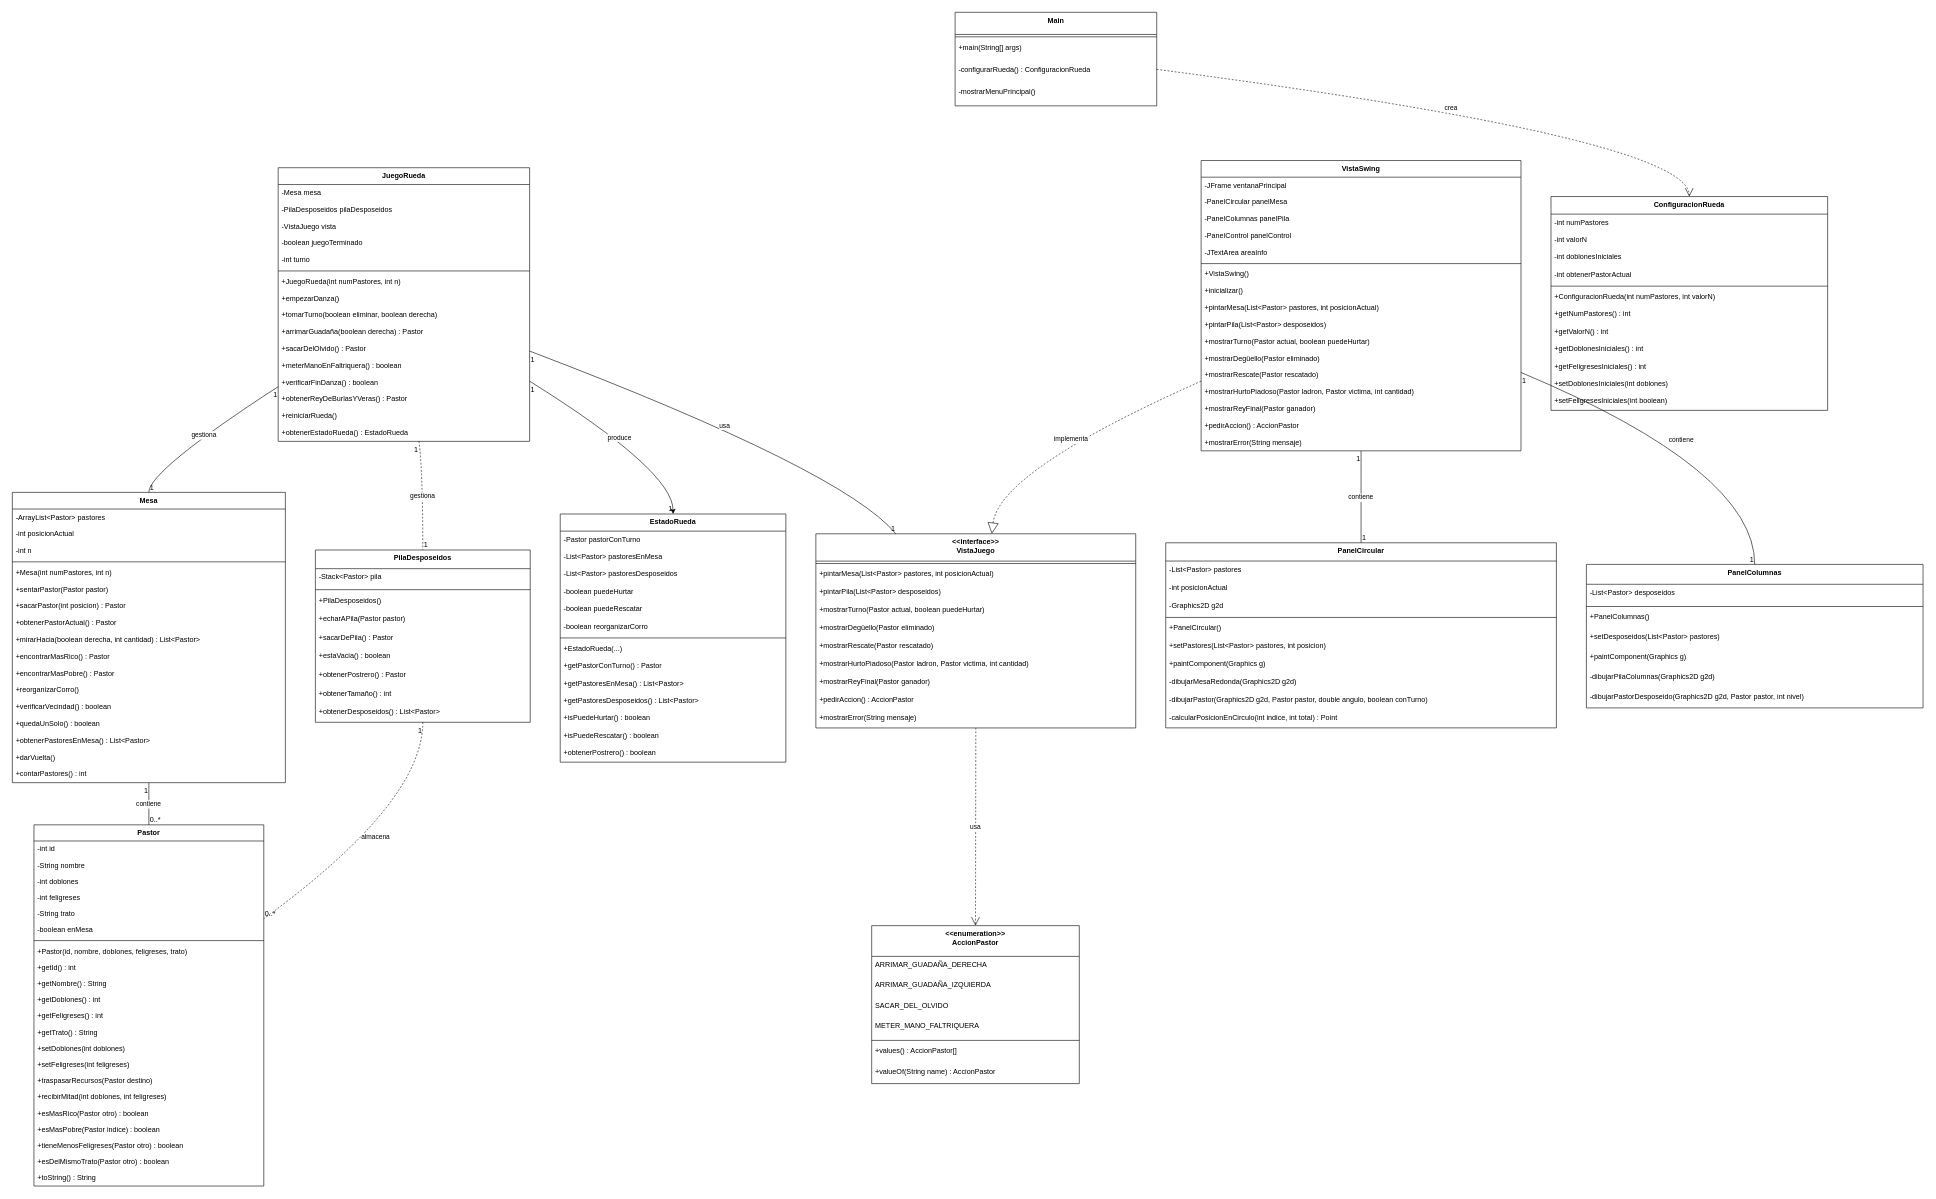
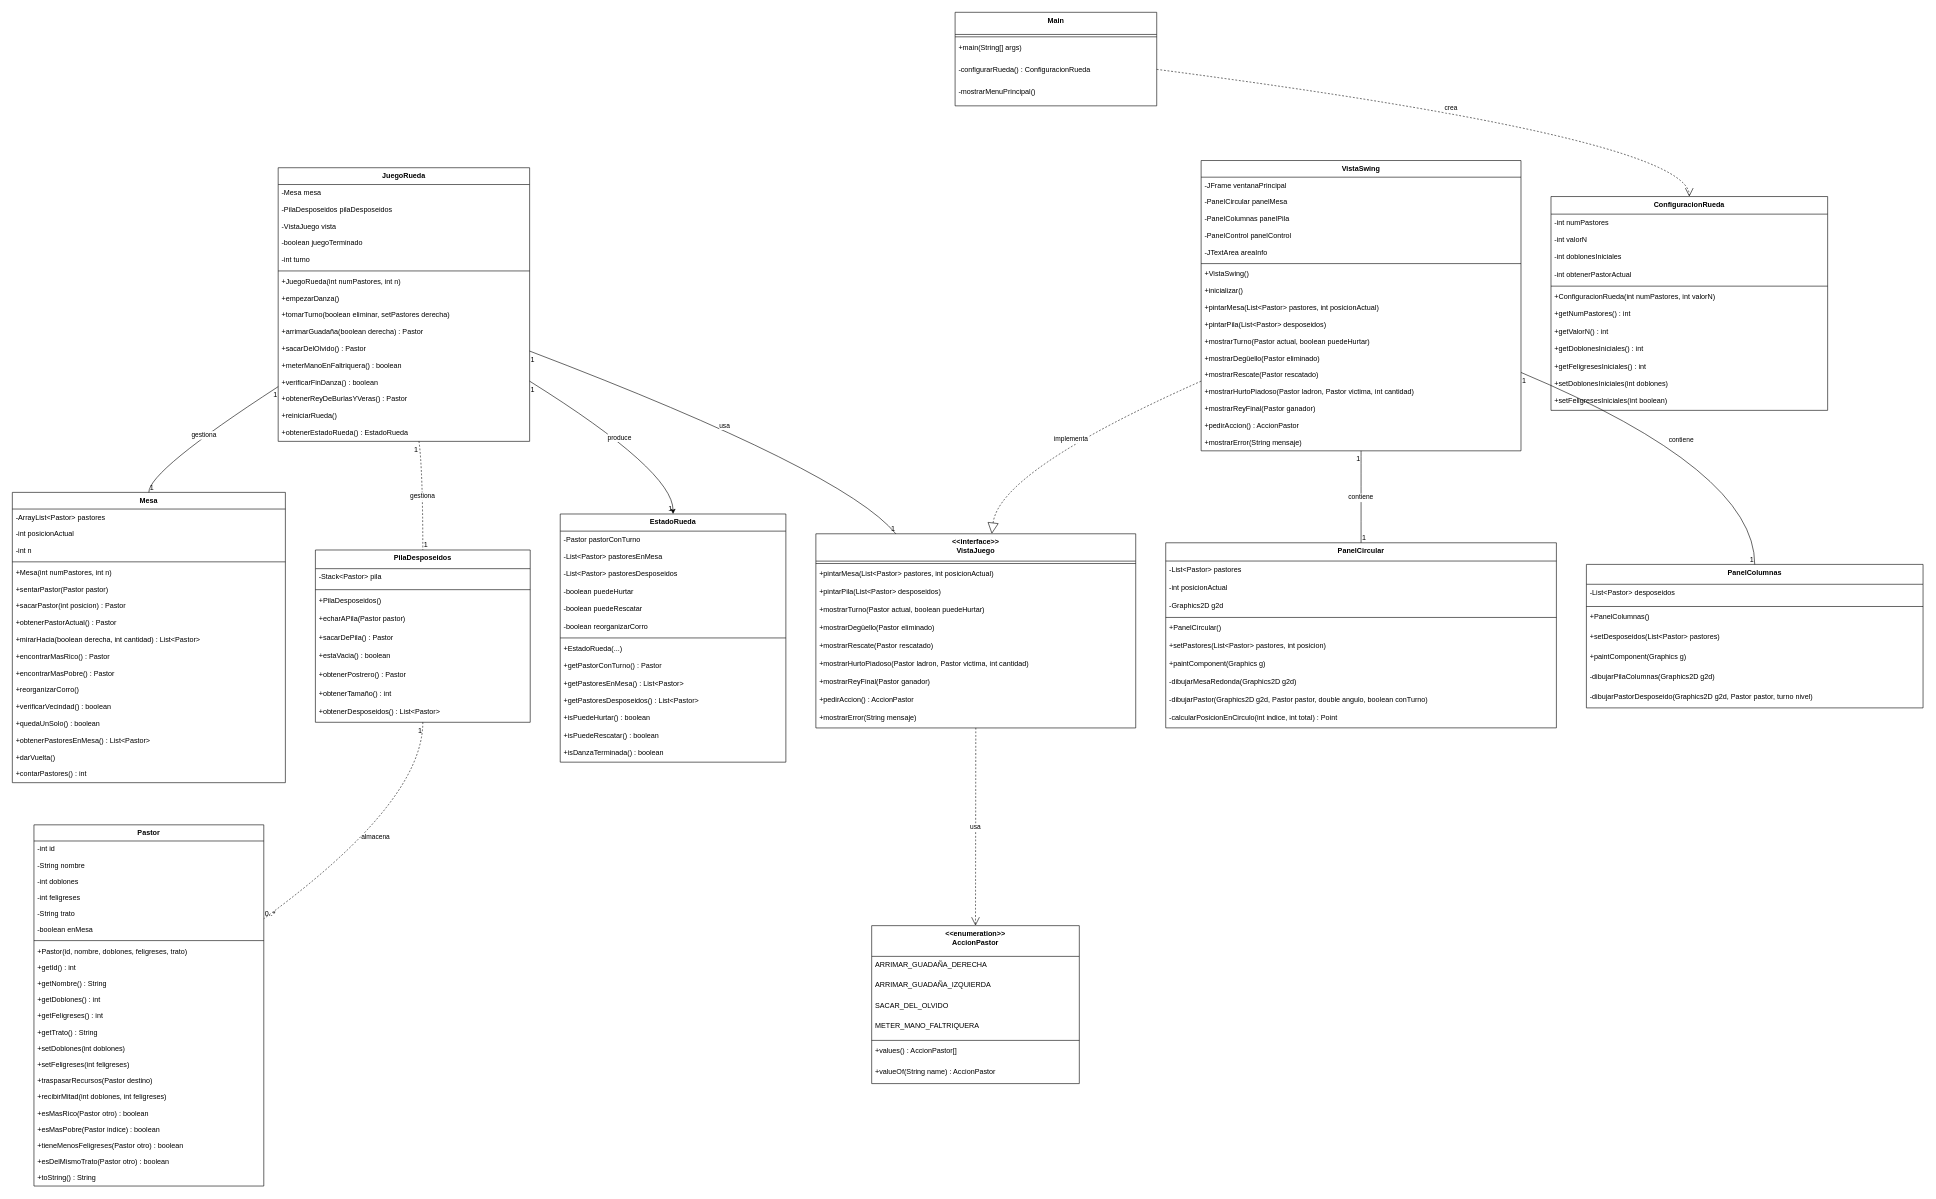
- <mxCell id="62" value="+tomarTurno(boolean eliminar, boolean derecha)" style="text;strokeColor=none;fillColor=none;align=left;verticalAlign=top;spacingLeft=4;spacingRight=4;overflow=hidden;rotatable=0;points=[[0,0.5],[1,0.5]];portConstraint=eastwest;" vertex="1" parent="53"><mxGeometry y="232" width="419" height="28" as="geometry" /></mxCell>
+ <mxCell id="62" value="+tomarTurno(boolean eliminar, setPastores derecha)" style="text;strokeColor=none;fillColor=none;align=left;verticalAlign=top;spacingLeft=4;spacingRight=4;overflow=hidden;rotatable=0;points=[[0,0.5],[1,0.5]];portConstraint=eastwest;" vertex="1" parent="53"><mxGeometry y="232" width="419" height="28" as="geometry" /></mxCell>
- <mxCell id="132" value="-dibujarPastorDesposeido(Graphics2D g2d, Pastor pastor, int nivel)" style="text;strokeColor=none;fillColor=none;align=left;verticalAlign=top;spacingLeft=4;spacingRight=4;overflow=hidden;rotatable=0;points=[[0,0.5],[1,0.5]];portConstraint=eastwest;" vertex="1" parent="125"><mxGeometry y="206.143" width="561" height="33" as="geometry" /></mxCell>
+ <mxCell id="132" value="-dibujarPastorDesposeido(Graphics2D g2d, Pastor pastor, turno nivel)" style="text;strokeColor=none;fillColor=none;align=left;verticalAlign=top;spacingLeft=4;spacingRight=4;overflow=hidden;rotatable=0;points=[[0,0.5],[1,0.5]];portConstraint=eastwest;" vertex="1" parent="125"><mxGeometry y="206.143" width="561" height="33" as="geometry" /></mxCell>
- <mxCell id="84" value="+obtenerPostrero() : boolean" style="text;strokeColor=none;fillColor=none;align=left;verticalAlign=top;spacingLeft=4;spacingRight=4;overflow=hidden;rotatable=0;points=[[0,0.5],[1,0.5]];portConstraint=eastwest;" vertex="1" parent="70"><mxGeometry y="384.571" width="376" height="29" as="geometry" /></mxCell>
+ <mxCell id="84" value="+isDanzaTerminada() : boolean" style="text;strokeColor=none;fillColor=none;align=left;verticalAlign=top;spacingLeft=4;spacingRight=4;overflow=hidden;rotatable=0;points=[[0,0.5],[1,0.5]];portConstraint=eastwest;" vertex="1" parent="70"><mxGeometry y="384.571" width="376" height="29" as="geometry" /></mxCell>
- <mxCell id="159" value="contiene" style="curved=1;startArrow=none;endArrow=none;exitX=0.5;exitY=1;entryX=0.5;entryY=0;rounded=0;" edge="1" parent="1" source="25" target="2"><mxGeometry relative="1" as="geometry"><Array as="points" /></mxGeometry></mxCell>
- <mxCell id="160" value="1" style="edgeLabel;resizable=0;labelBackgroundColor=none;fontSize=12;align=right;verticalAlign=top;" vertex="1" parent="159"><mxGeometry x="-1" relative="1" as="geometry" /></mxCell>
- <mxCell id="161" value="0..*" style="edgeLabel;resizable=0;labelBackgroundColor=none;fontSize=12;align=left;verticalAlign=bottom;" vertex="1" parent="159"><mxGeometry x="1" relative="1" as="geometry" /></mxCell>
